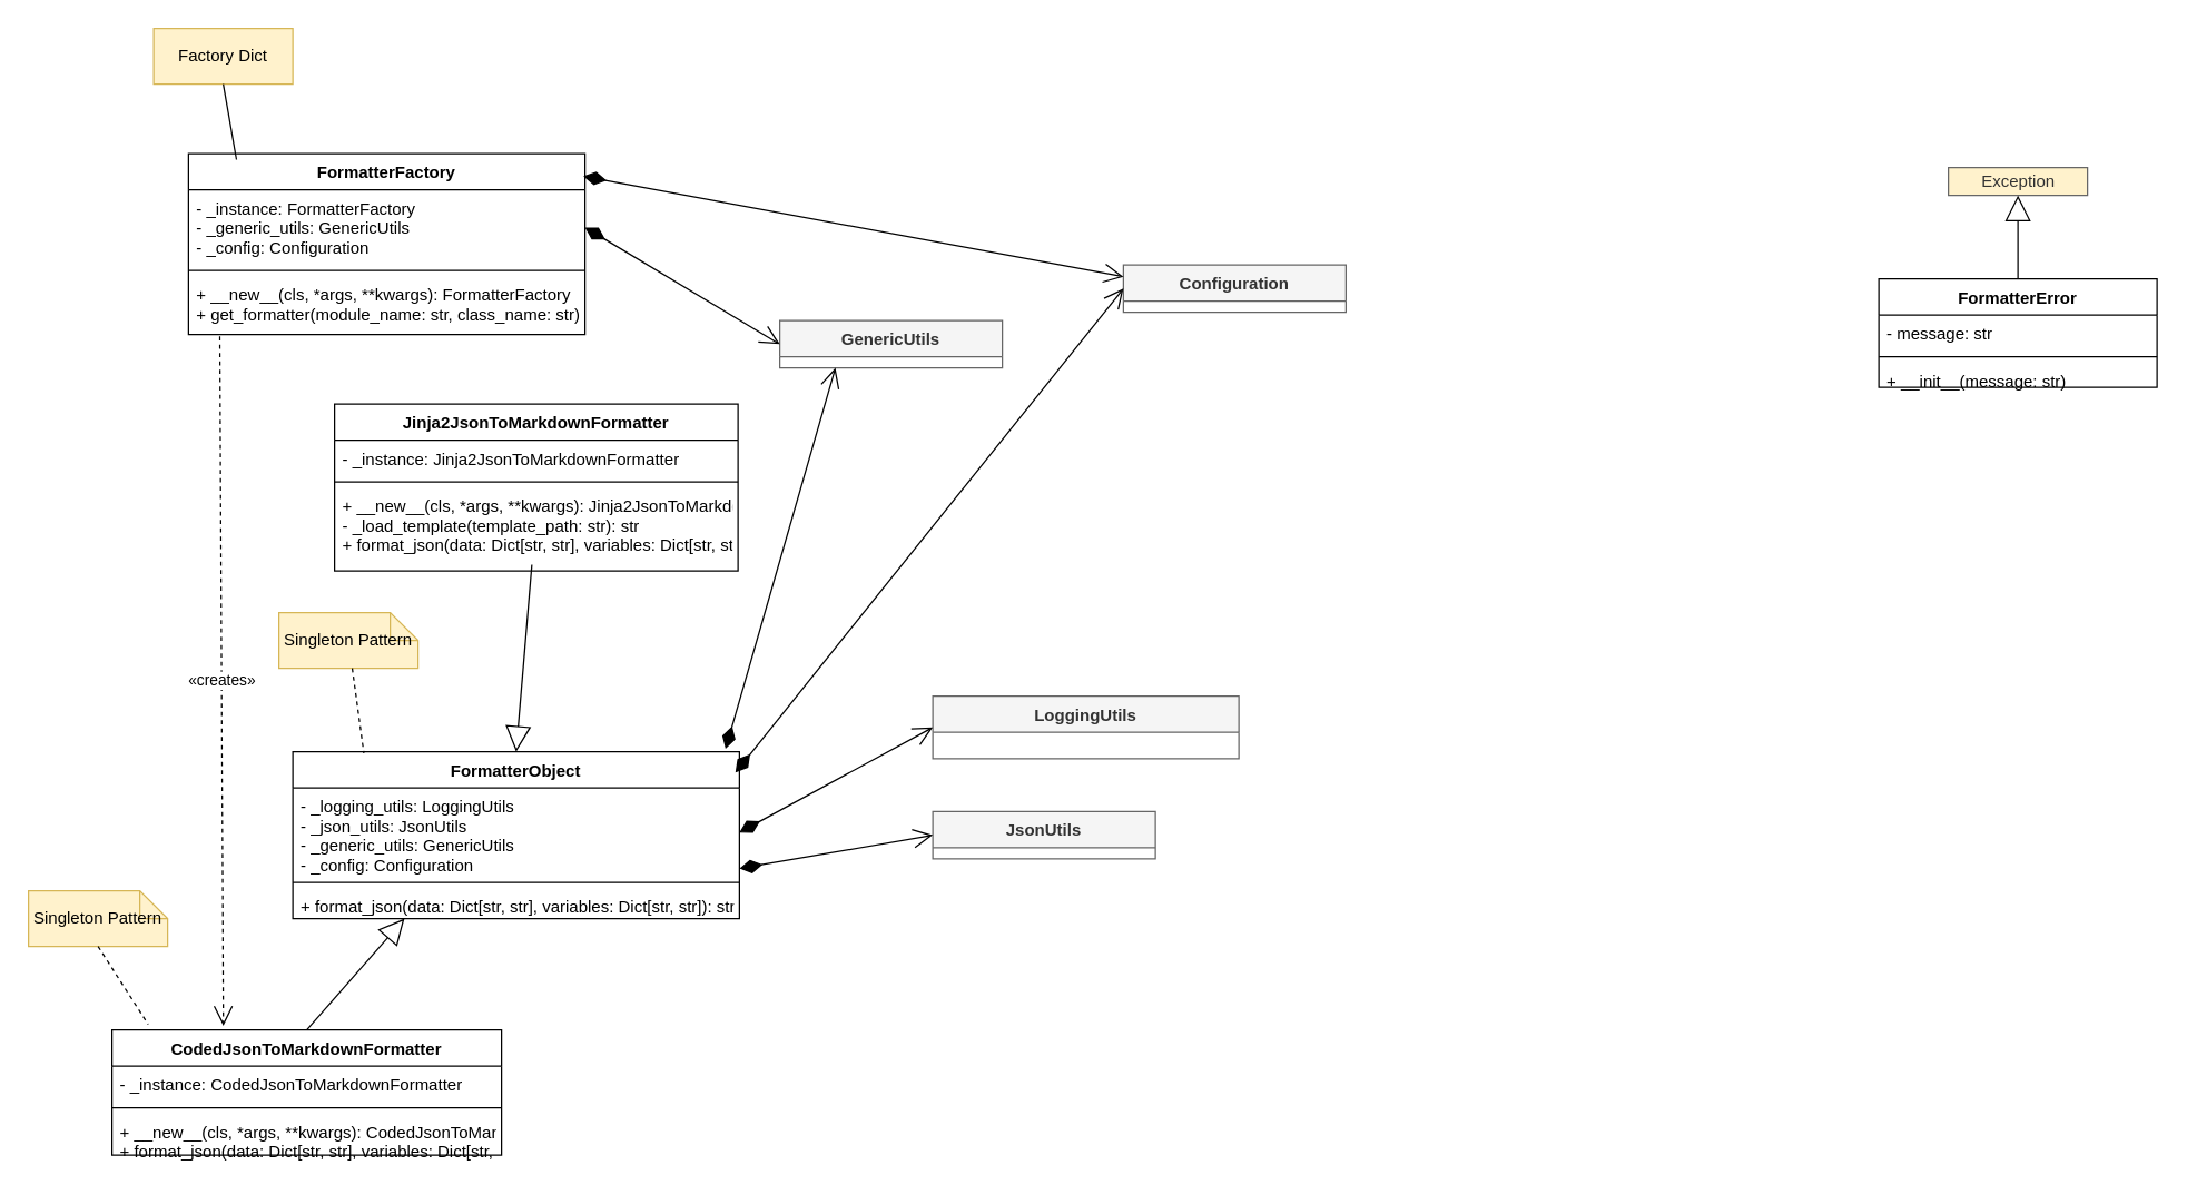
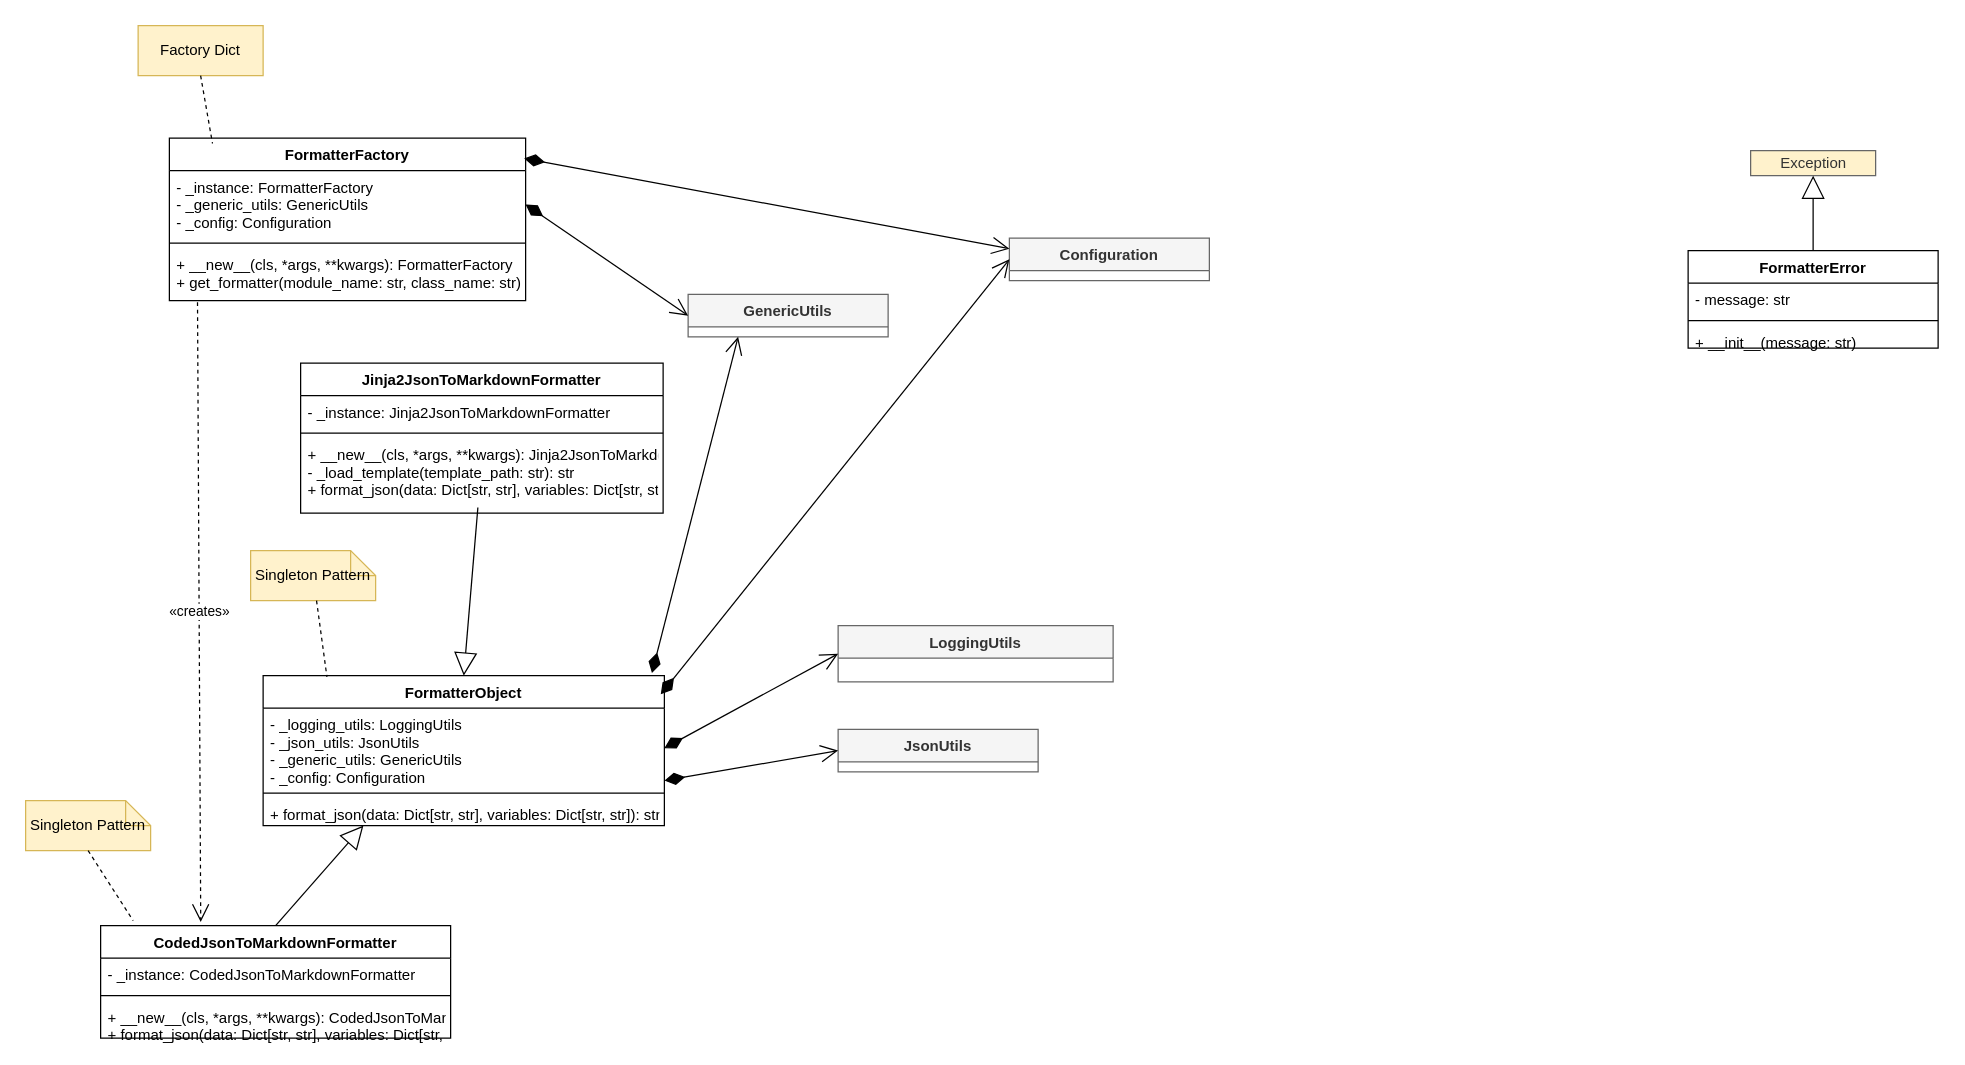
- <mxCell id="40" value="" style="endArrow=none;dashed=0;html=1;rounded=0;exitX=0.5;exitY=1;exitDx=0;exitDy=0;exitPerimeter=0;entryX=0.121;entryY=0.033;entryDx=0;entryDy=0;noEdgeStyle=1;orthogonal=1;entryPerimeter=0;" parent="1" source="39" target="11" edge="1"><mxGeometry width="50" height="50" relative="1" as="geometry"><mxPoint x="239" y="269" as="sourcePoint" /><mxPoint x="289" y="219" as="targetPoint" /><Array as="points" /></mxGeometry></mxCell>
+ <mxCell id="40" value="" style="endArrow=none;dashed=1;html=1;rounded=0;exitX=0.5;exitY=1;exitDx=0;exitDy=0;exitPerimeter=0;entryX=0.121;entryY=0.033;entryDx=0;entryDy=0;noEdgeStyle=1;orthogonal=1;entryPerimeter=0;" parent="1" source="39" target="11" edge="1"><mxGeometry width="50" height="50" relative="1" as="geometry"><mxPoint x="239" y="269" as="sourcePoint" /><mxPoint x="289" y="219" as="targetPoint" /><Array as="points" /></mxGeometry></mxCell>
- <mxCell id="26" value="GenericUtils" style="swimlane;fontStyle=1;align=center;verticalAlign=top;childLayout=stackLayout;horizontal=1;startSize=26;horizontalStack=0;resizeParent=1;resizeParentMax=0;resizeLast=0;collapsible=1;marginBottom=0;fillColor=#f5f5f5;strokeColor=#666666;fontColor=#333333;" parent="1" vertex="1"><mxGeometry x="560" y="230" width="160" height="34" as="geometry" /></mxCell>
+ <mxCell id="26" value="GenericUtils" style="swimlane;fontStyle=1;align=center;verticalAlign=top;childLayout=stackLayout;horizontal=1;startSize=26;horizontalStack=0;resizeParent=1;resizeParentMax=0;resizeLast=0;collapsible=1;marginBottom=0;fillColor=#f5f5f5;strokeColor=#666666;fontColor=#333333;" parent="1" vertex="1"><mxGeometry x="550" y="235" width="160" height="34" as="geometry" /></mxCell>
